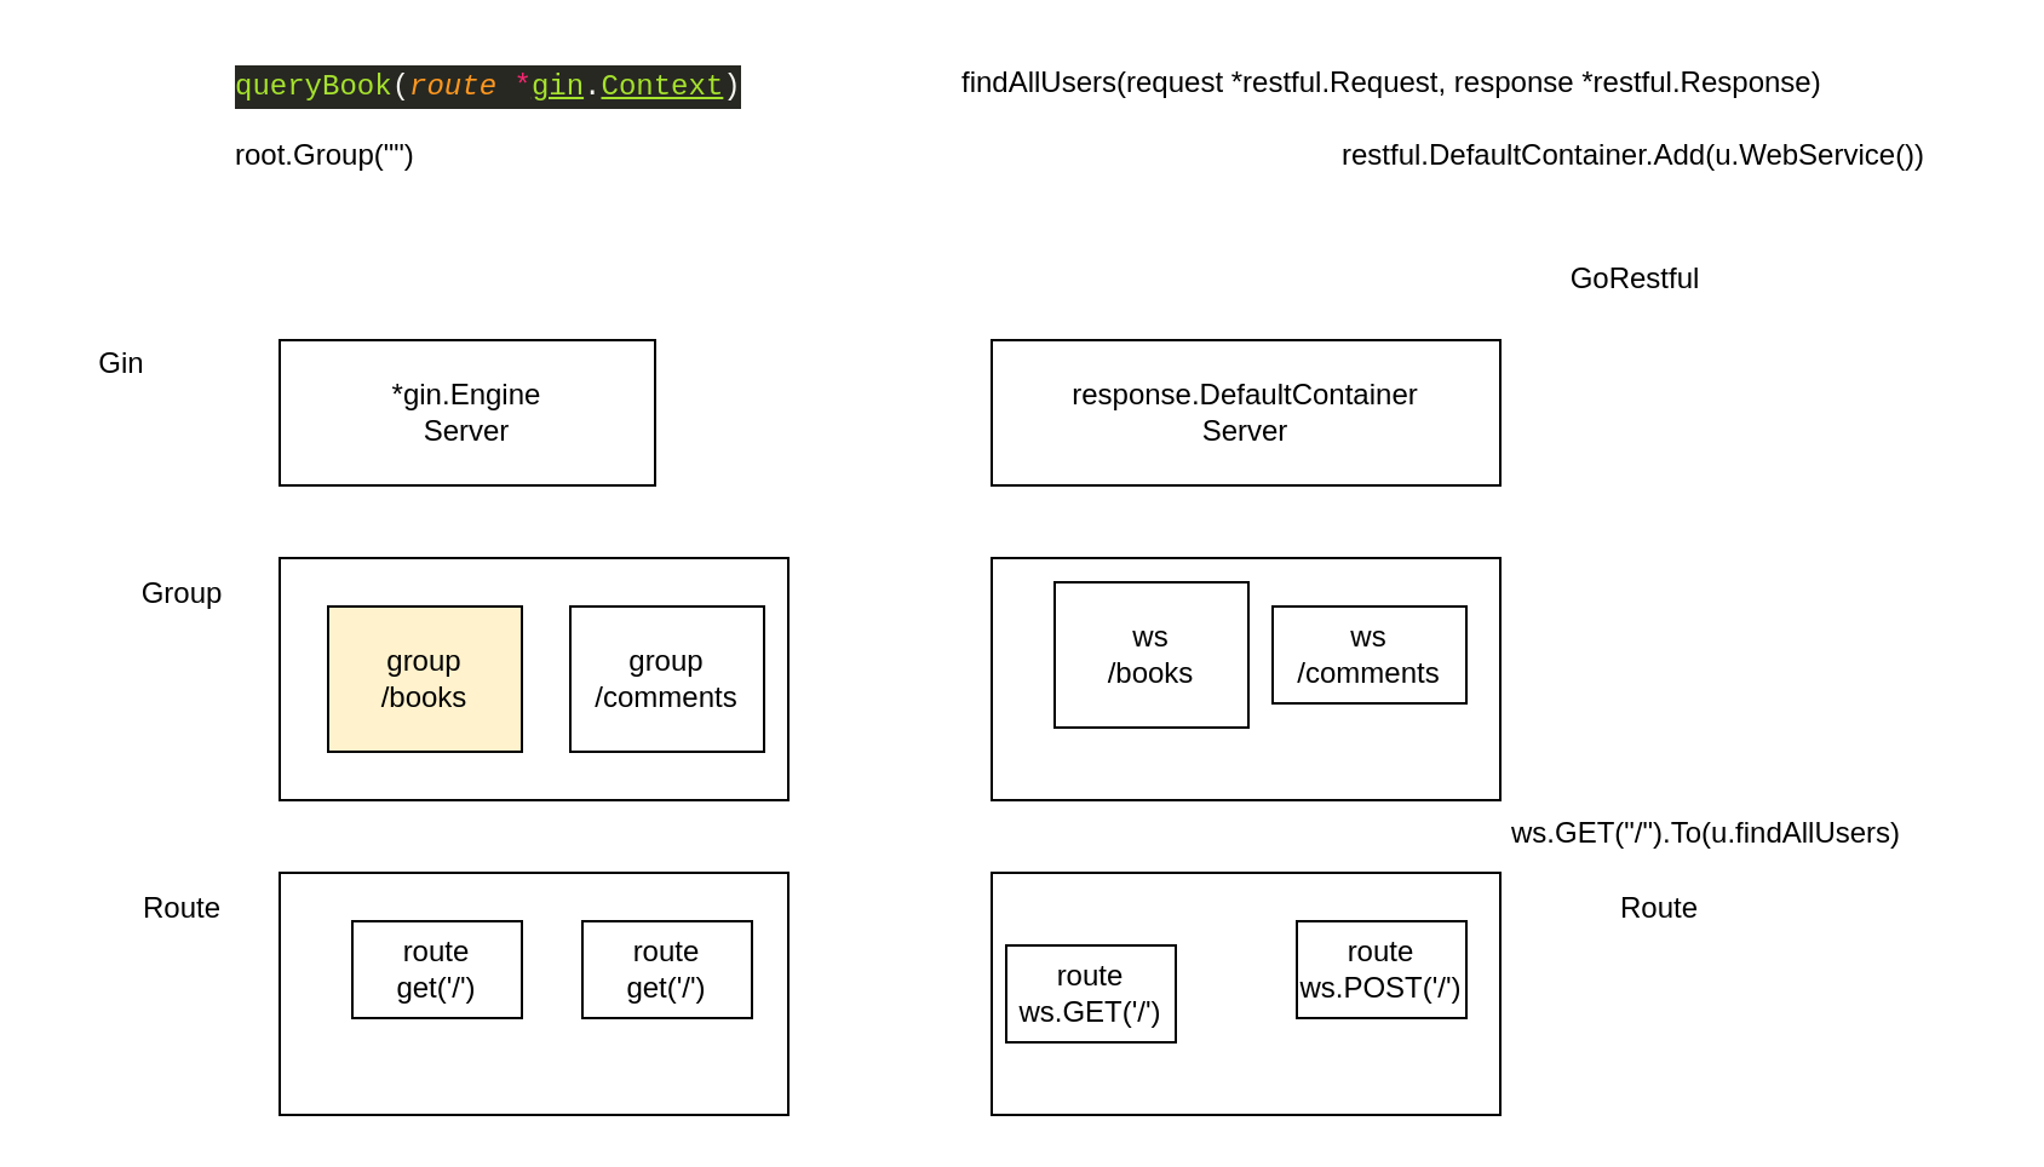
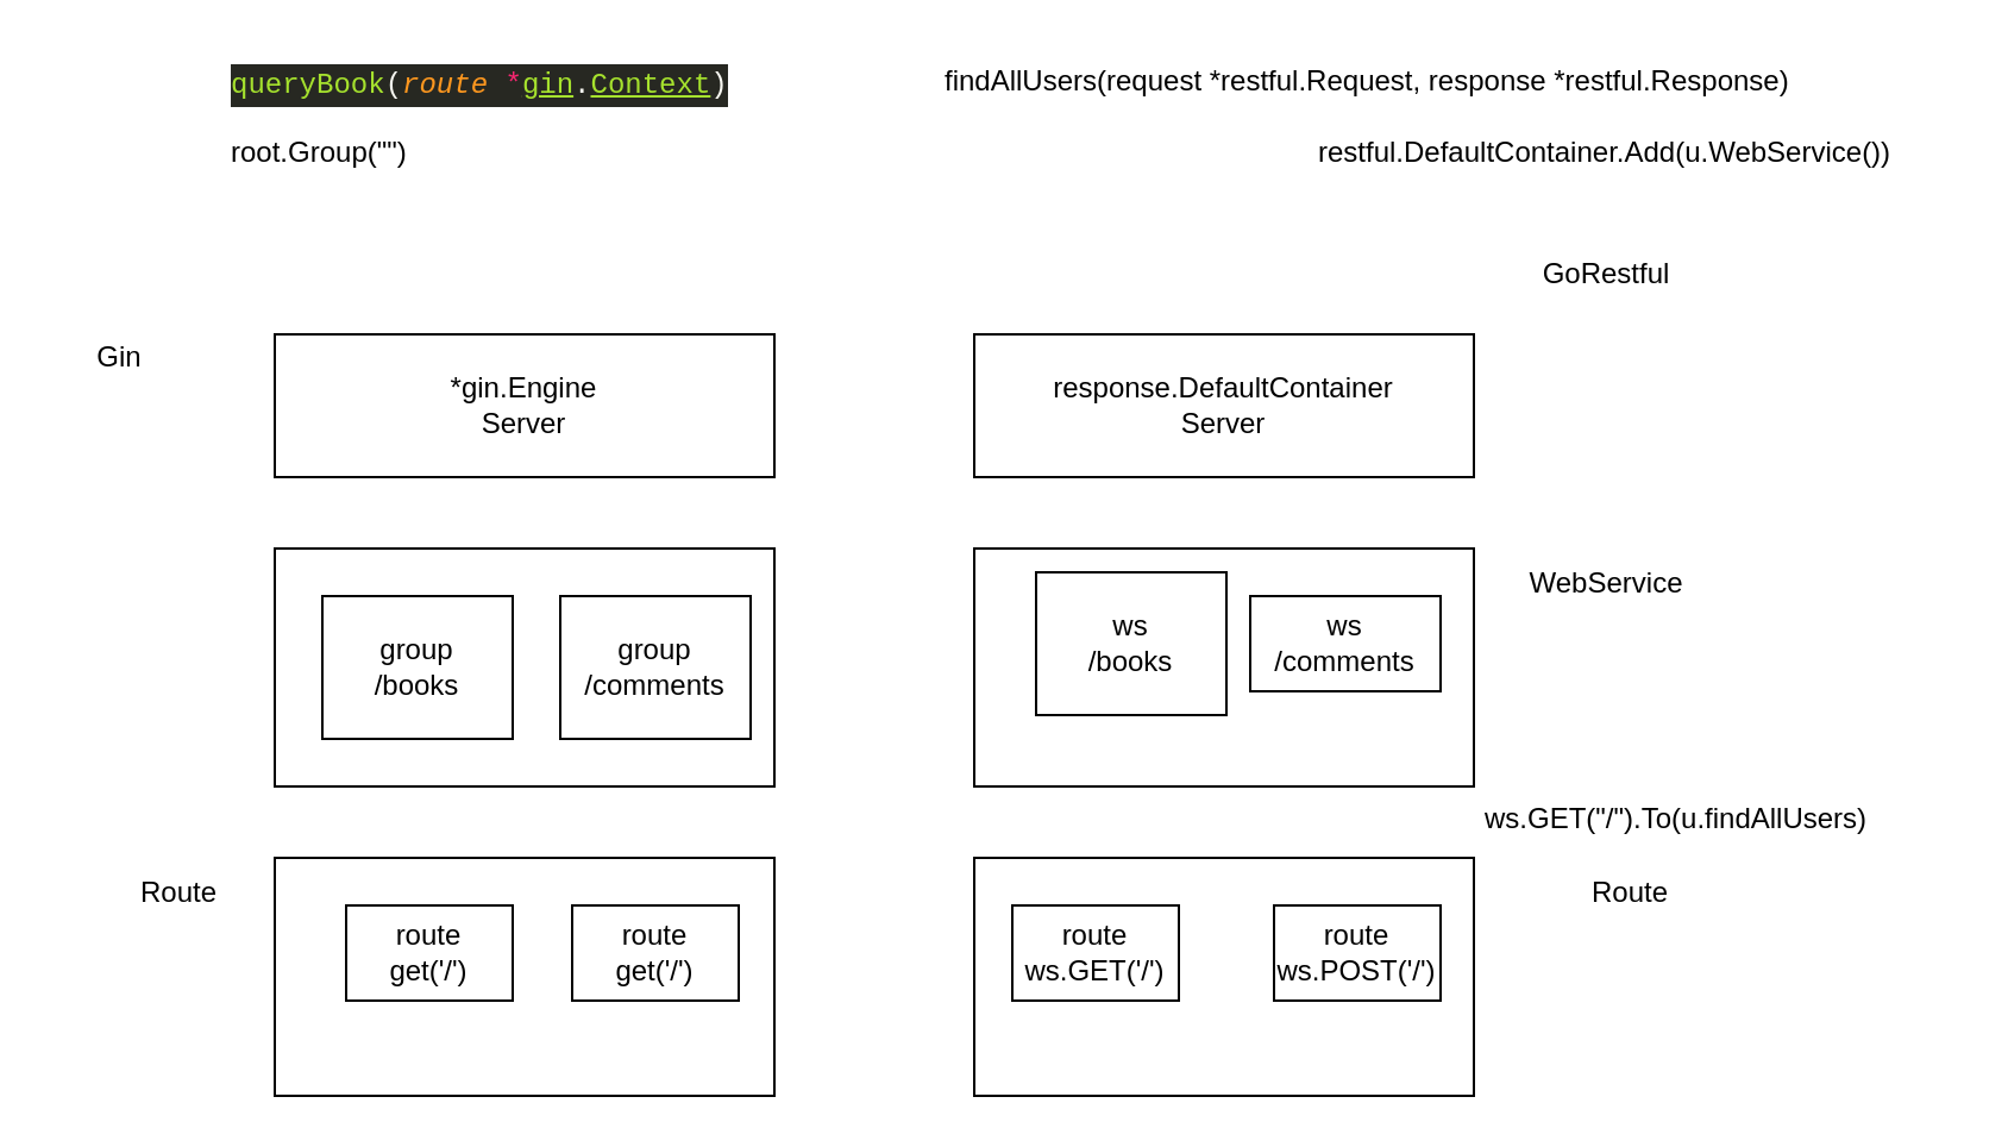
- <mxCell id="2" value="*gin.Engine&lt;div&gt;Server&lt;/div&gt;" style="rounded=0;whiteSpace=wrap;html=1;" vertex="1" parent="1"><mxGeometry x="115" y="140" width="155" height="60" as="geometry" /></mxCell>
+ <mxCell id="2" value="*gin.Engine&lt;div&gt;Server&lt;/div&gt;" style="rounded=0;whiteSpace=wrap;html=1;" vertex="1" parent="1"><mxGeometry x="115" y="140" width="210" height="60" as="geometry" /></mxCell>
- <mxCell id="7" value="Group" style="text;html=1;align=center;verticalAlign=middle;whiteSpace=wrap;rounded=0;" vertex="1" parent="1"><mxGeometry x="45" y="230" width="60" height="30" as="geometry" /></mxCell>
+ <mxCell id="11" value="WebService" style="text;html=1;align=center;verticalAlign=middle;whiteSpace=wrap;rounded=0;" vertex="1" parent="1"><mxGeometry x="645" y="230" width="60" height="30" as="geometry" /></mxCell>
- <mxCell id="8" value="group&lt;div&gt;/books&lt;/div&gt;" style="rounded=0;whiteSpace=wrap;html=1;fillColor=#fff2cc;" vertex="1" parent="1"><mxGeometry x="135" y="250" width="80" height="60" as="geometry" /></mxCell>
+ <mxCell id="8" value="group&lt;div&gt;/books&lt;/div&gt;" style="rounded=0;whiteSpace=wrap;html=1;" vertex="1" parent="1"><mxGeometry x="135" y="250" width="80" height="60" as="geometry" /></mxCell>
- <mxCell id="23" value="route&lt;div&gt;ws.GET('/')&lt;/div&gt;" style="rounded=0;whiteSpace=wrap;html=1;" vertex="1" parent="1"><mxGeometry x="415" y="390" width="70" height="40" as="geometry" /></mxCell>
+ <mxCell id="23" value="route&lt;div&gt;ws.GET('/')&lt;/div&gt;" style="rounded=0;whiteSpace=wrap;html=1;" vertex="1" parent="1"><mxGeometry x="425" y="380" width="70" height="40" as="geometry" /></mxCell>
